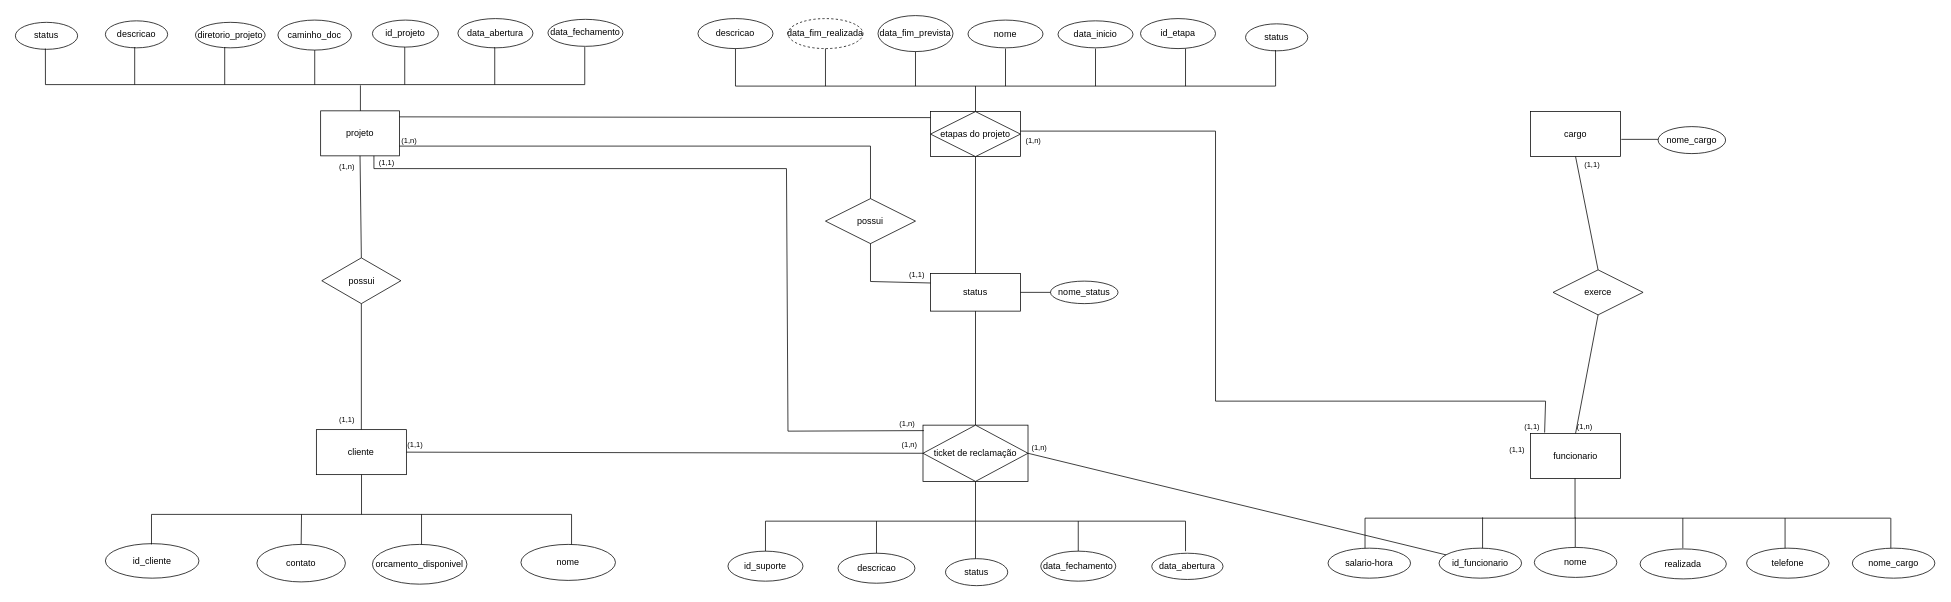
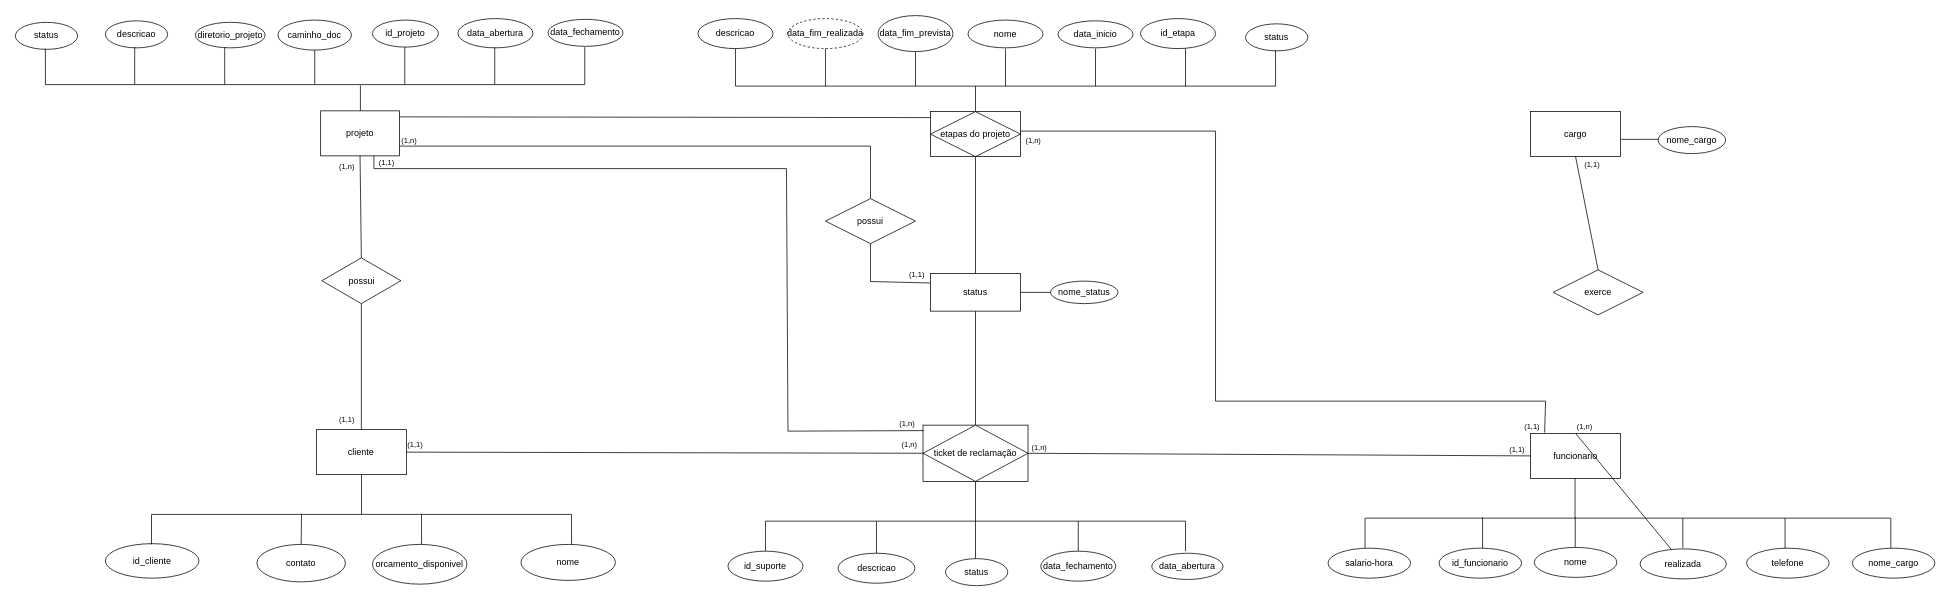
- <mxCell id="92" value="" style="endArrow=none;html=1;rounded=0;entryX=0.5;entryY=1;entryDx=0;entryDy=0;exitX=0.5;exitY=0;exitDx=0;exitDy=0;" edge="1" parent="1" source="20" target="91"><mxGeometry width="50" height="50" relative="1" as="geometry"><mxPoint x="1960" y="484" as="sourcePoint" /><mxPoint x="2010" y="434" as="targetPoint" /></mxGeometry></mxCell>
+ <mxCell id="92" value="" style="endArrow=none;html=1;rounded=0;exitX=0.5;exitY=0;exitDx=0;exitDy=0;" edge="1" parent="1" source="20" target="27"><mxGeometry width="50" height="50" relative="1" as="geometry"><mxPoint x="1960" y="484" as="sourcePoint" /><mxPoint x="2010" y="434" as="targetPoint" /></mxGeometry></mxCell>
- <mxCell id="94" value="" style="endArrow=none;html=1;rounded=0;exitX=1;exitY=0.5;exitDx=0;exitDy=0;" edge="1" parent="1" source="39" target="25"><mxGeometry width="50" height="50" relative="1" as="geometry"><mxPoint x="1840" y="564" as="sourcePoint" /><mxPoint x="1890" y="514" as="targetPoint" /></mxGeometry></mxCell>
+ <mxCell id="94" value="" style="endArrow=none;html=1;rounded=0;entryX=0;entryY=0.5;entryDx=0;entryDy=0;exitX=1;exitY=0.5;exitDx=0;exitDy=0;" edge="1" parent="1" source="39" target="20"><mxGeometry width="50" height="50" relative="1" as="geometry"><mxPoint x="1840" y="564" as="sourcePoint" /><mxPoint x="1890" y="514" as="targetPoint" /></mxGeometry></mxCell>
